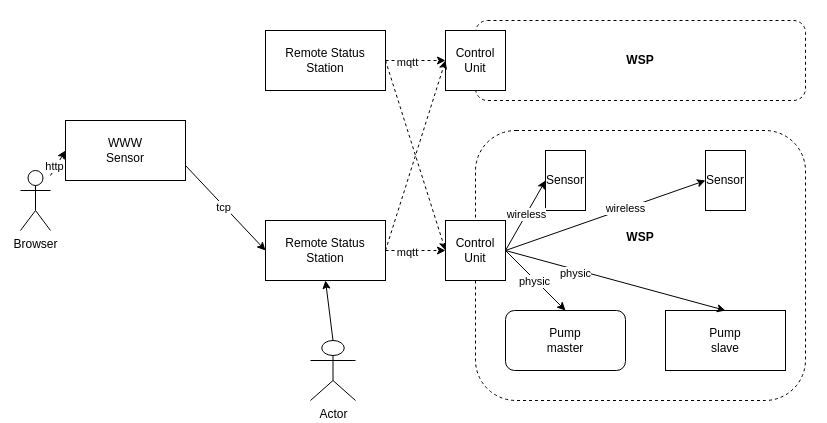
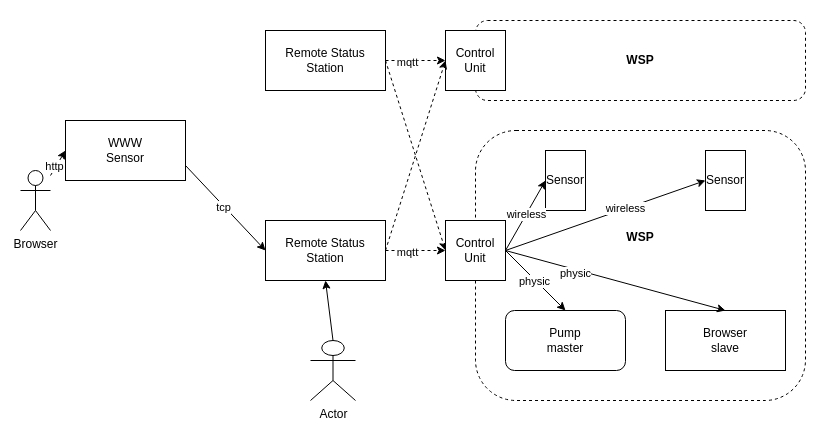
- <mxCell id="6" value="Pump&lt;br&gt;slave" style="rounded=0;whiteSpace=wrap;html=1;" parent="1" vertex="1"><mxGeometry x="665" y="310" width="120" height="60" as="geometry" /></mxCell>
+ <mxCell id="6" value="Browser&lt;br&gt;slave" style="rounded=0;whiteSpace=wrap;html=1;" parent="1" vertex="1"><mxGeometry x="665" y="310" width="120" height="60" as="geometry" /></mxCell>
